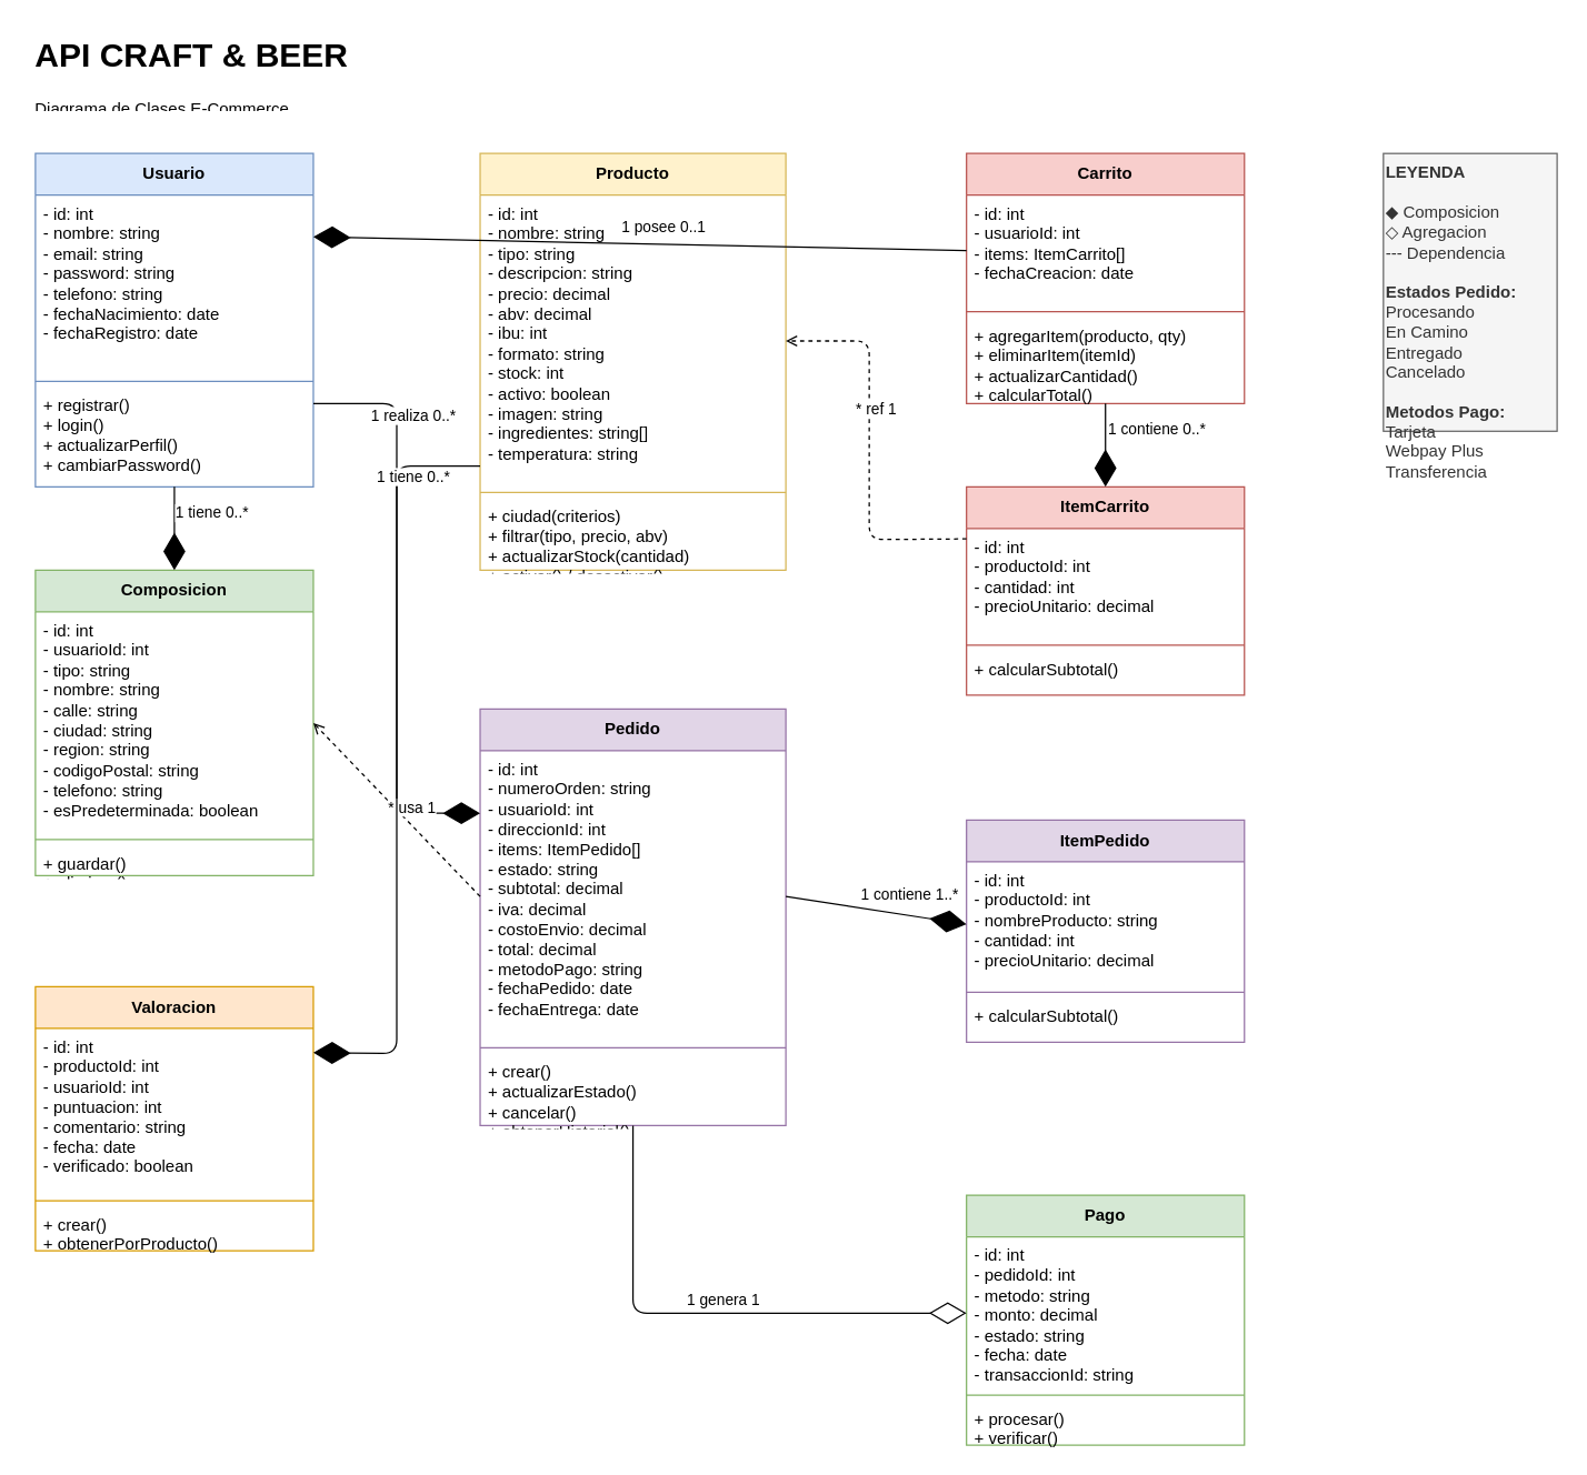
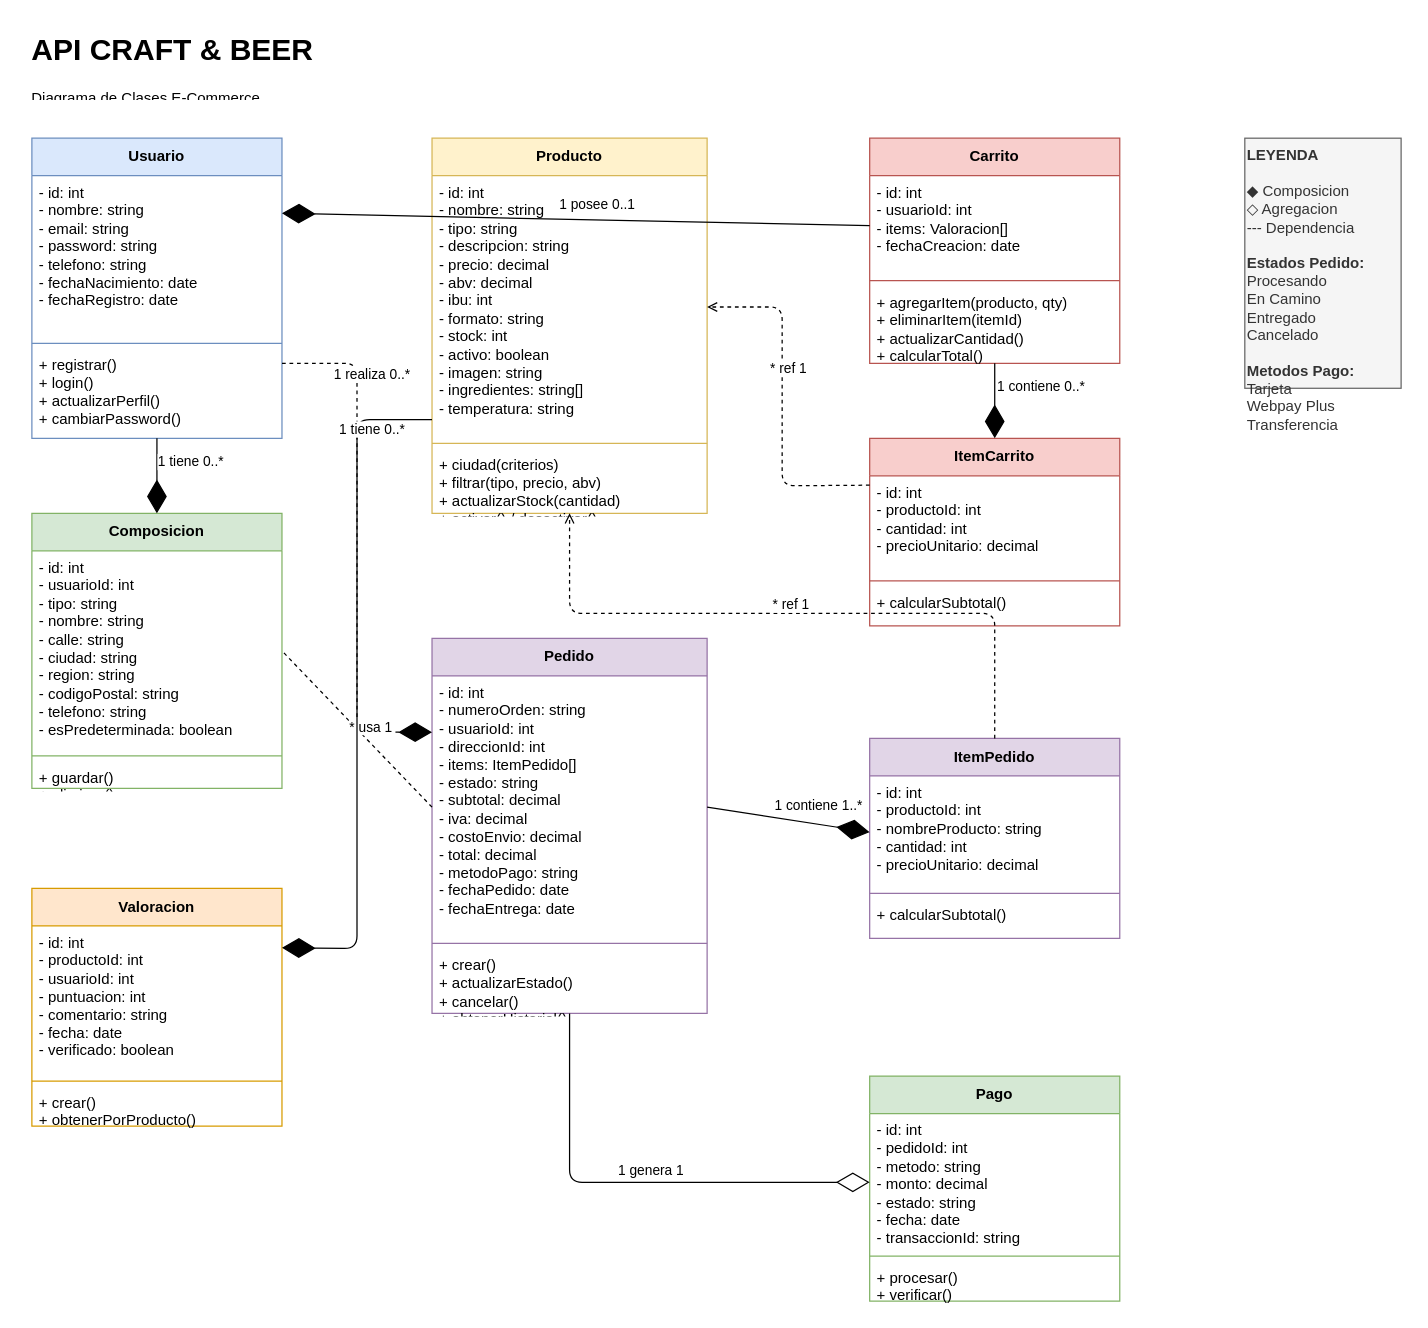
- <mxCell id="15" value="- id: int&lt;br&gt;- usuarioId: int&lt;br&gt;- items: ItemCarrito[]&lt;br&gt;- fechaCreacion: date" style="text;strokeColor=none;fillColor=none;align=left;verticalAlign=top;spacingLeft=4;spacingRight=4;overflow=hidden;rotatable=0;points=[[0,0.5],[1,0.5]];portConstraint=eastwest;whiteSpace=wrap;html=1;" vertex="1" parent="14"><mxGeometry y="30" width="200" height="80" as="geometry" /></mxCell>
+ <mxCell id="15" value="- id: int&lt;br&gt;- usuarioId: int&lt;br&gt;- items: Valoracion[]&lt;br&gt;- fechaCreacion: date" style="text;strokeColor=none;fillColor=none;align=left;verticalAlign=top;spacingLeft=4;spacingRight=4;overflow=hidden;rotatable=0;points=[[0,0.5],[1,0.5]];portConstraint=eastwest;whiteSpace=wrap;html=1;" vertex="1" parent="14"><mxGeometry y="30" width="200" height="80" as="geometry" /></mxCell>
- <mxCell id="46" value="" style="endArrow=diamondThin;endFill=1;endSize=24;html=1;exitX=1;exitY=0.75;exitDx=0;exitDy=0;entryX=0;entryY=0.25;entryDx=0;entryDy=0;" edge="1" parent="1" source="2" target="22"><mxGeometry width="160" relative="1" as="geometry"><mxPoint x="345" y="610" as="sourcePoint" /><mxPoint x="505" y="610" as="targetPoint" /><Array as="points"><mxPoint x="285" y="290" /><mxPoint x="285" y="585" /></Array></mxGeometry></mxCell>
+ <mxCell id="46" value="" style="endArrow=diamondThin;endFill=1;endSize=24;html=1;exitX=1;exitY=0.75;exitDx=0;exitDy=0;entryX=0;entryY=0.25;entryDx=0;entryDy=0;dashed=1;" edge="1" parent="1" source="2" target="22"><mxGeometry width="160" relative="1" as="geometry"><mxPoint x="345" y="610" as="sourcePoint" /><mxPoint x="505" y="610" as="targetPoint" /><Array as="points"><mxPoint x="285" y="290" /><mxPoint x="285" y="585" /></Array></mxGeometry></mxCell>
+ <mxCell id="50" value="" style="endArrow=open;html=1;exitX=0.5;exitY=0;exitDx=0;exitDy=0;entryX=0.5;entryY=1;entryDx=0;entryDy=0;dashed=1;" edge="1" parent="1" source="26" target="10"><mxGeometry width="50" height="50" relative="1" as="geometry"><mxPoint x="345" y="610" as="sourcePoint" /><mxPoint x="395" y="560" as="targetPoint" /><Array as="points"><mxPoint x="795" y="490" /><mxPoint x="455" y="490" /></Array></mxGeometry></mxCell>
+ <mxCell id="51" value="* ref 1" style="edgeLabel;html=1;align=center;verticalAlign=middle;resizable=0;points=[];" vertex="1" connectable="0" parent="50"><mxGeometry x="-0.1" y="1" relative="1" as="geometry"><mxPoint x="-30" y="-9" as="offset" /></mxGeometry></mxCell>
- <mxCell id="52" value="" style="endArrow=open;html=1;exitX=0;exitY=0.5;exitDx=0;exitDy=0;entryX=1;entryY=0.5;entryDx=0;entryDy=0;dashed=1;" edge="1" parent="1" source="23" target="7"><mxGeometry width="50" height="50" relative="1" as="geometry"><mxPoint x="245" y="660" as="sourcePoint" /><mxPoint x="295" y="610" as="targetPoint" /></mxGeometry></mxCell>
+ <mxCell id="52" value="" style="endArrow=none;html=1;exitX=0;exitY=0.5;exitDx=0;exitDy=0;entryX=1;entryY=0.5;entryDx=0;entryDy=0;dashed=1;" edge="1" parent="1" source="23" target="7"><mxGeometry width="50" height="50" relative="1" as="geometry"><mxPoint x="245" y="660" as="sourcePoint" /><mxPoint x="295" y="610" as="targetPoint" /></mxGeometry></mxCell>
